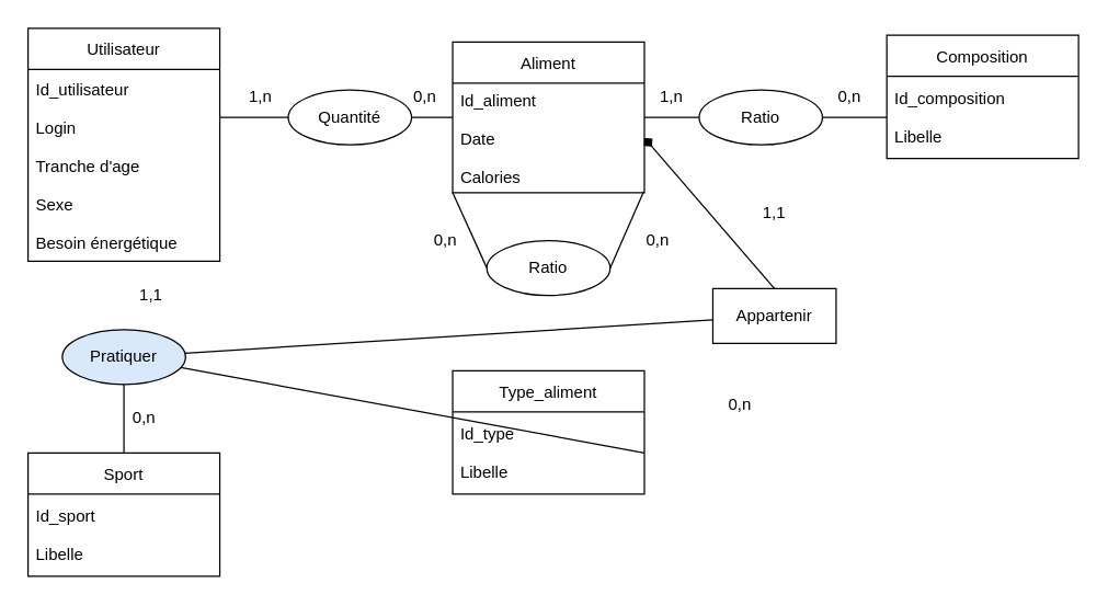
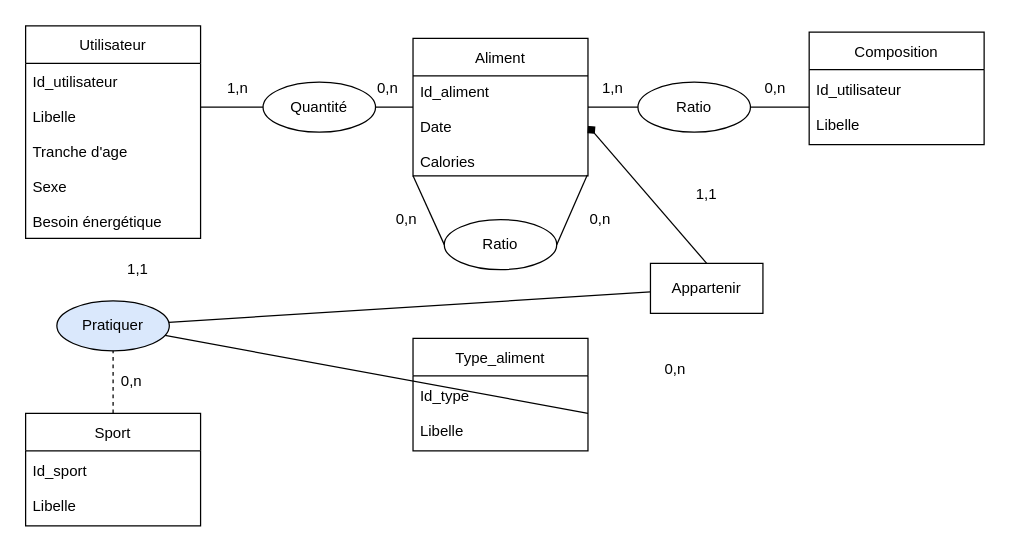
- <mxCell id="3" value="Id_utilisateur&#10;&#10;Login&#10;&#10;Tranche d'age&#10;&#10;Sexe&#10;&#10;Besoin énergétique" style="text;strokeColor=none;fillColor=none;align=left;verticalAlign=middle;spacingLeft=4;spacingRight=4;overflow=hidden;points=[[0,0.5],[1,0.5]];portConstraint=eastwest;rotatable=0;" vertex="1" parent="2"><mxGeometry y="30" width="140" height="140" as="geometry" /></mxCell>
+ <mxCell id="3" value="Id_utilisateur&#10;&#10;Libelle&#10;&#10;Tranche d'age&#10;&#10;Sexe&#10;&#10;Besoin énergétique" style="text;strokeColor=none;fillColor=none;align=left;verticalAlign=middle;spacingLeft=4;spacingRight=4;overflow=hidden;points=[[0,0.5],[1,0.5]];portConstraint=eastwest;rotatable=0;" vertex="1" parent="2"><mxGeometry y="30" width="140" height="140" as="geometry" /></mxCell>
- <mxCell id="7" value="Id_composition&#10;&#10;Libelle" style="text;strokeColor=none;fillColor=none;align=left;verticalAlign=middle;spacingLeft=4;spacingRight=4;overflow=hidden;points=[[0,0.5],[1,0.5]];portConstraint=eastwest;rotatable=0;" vertex="1" parent="6"><mxGeometry y="30" width="140" height="60" as="geometry" /></mxCell>
+ <mxCell id="7" value="Id_utilisateur&#10;&#10;Libelle" style="text;strokeColor=none;fillColor=none;align=left;verticalAlign=middle;spacingLeft=4;spacingRight=4;overflow=hidden;points=[[0,0.5],[1,0.5]];portConstraint=eastwest;rotatable=0;" vertex="1" parent="6"><mxGeometry y="30" width="140" height="60" as="geometry" /></mxCell>
- <mxCell id="36" value="" style="endArrow=none;html=1;rounded=0;exitX=0.5;exitY=0;exitDx=0;exitDy=0;" edge="1" parent="1" source="17" target="22"><mxGeometry width="50" height="50" relative="1" as="geometry"><mxPoint x="220" y="290" as="sourcePoint" /><mxPoint x="270" y="240" as="targetPoint" /></mxGeometry></mxCell>
+ <mxCell id="36" value="" style="endArrow=none;html=1;rounded=0;exitX=0.5;exitY=0;exitDx=0;exitDy=0;dashed=1;" edge="1" parent="1" source="17" target="22"><mxGeometry width="50" height="50" relative="1" as="geometry"><mxPoint x="220" y="290" as="sourcePoint" /><mxPoint x="270" y="240" as="targetPoint" /></mxGeometry></mxCell>
